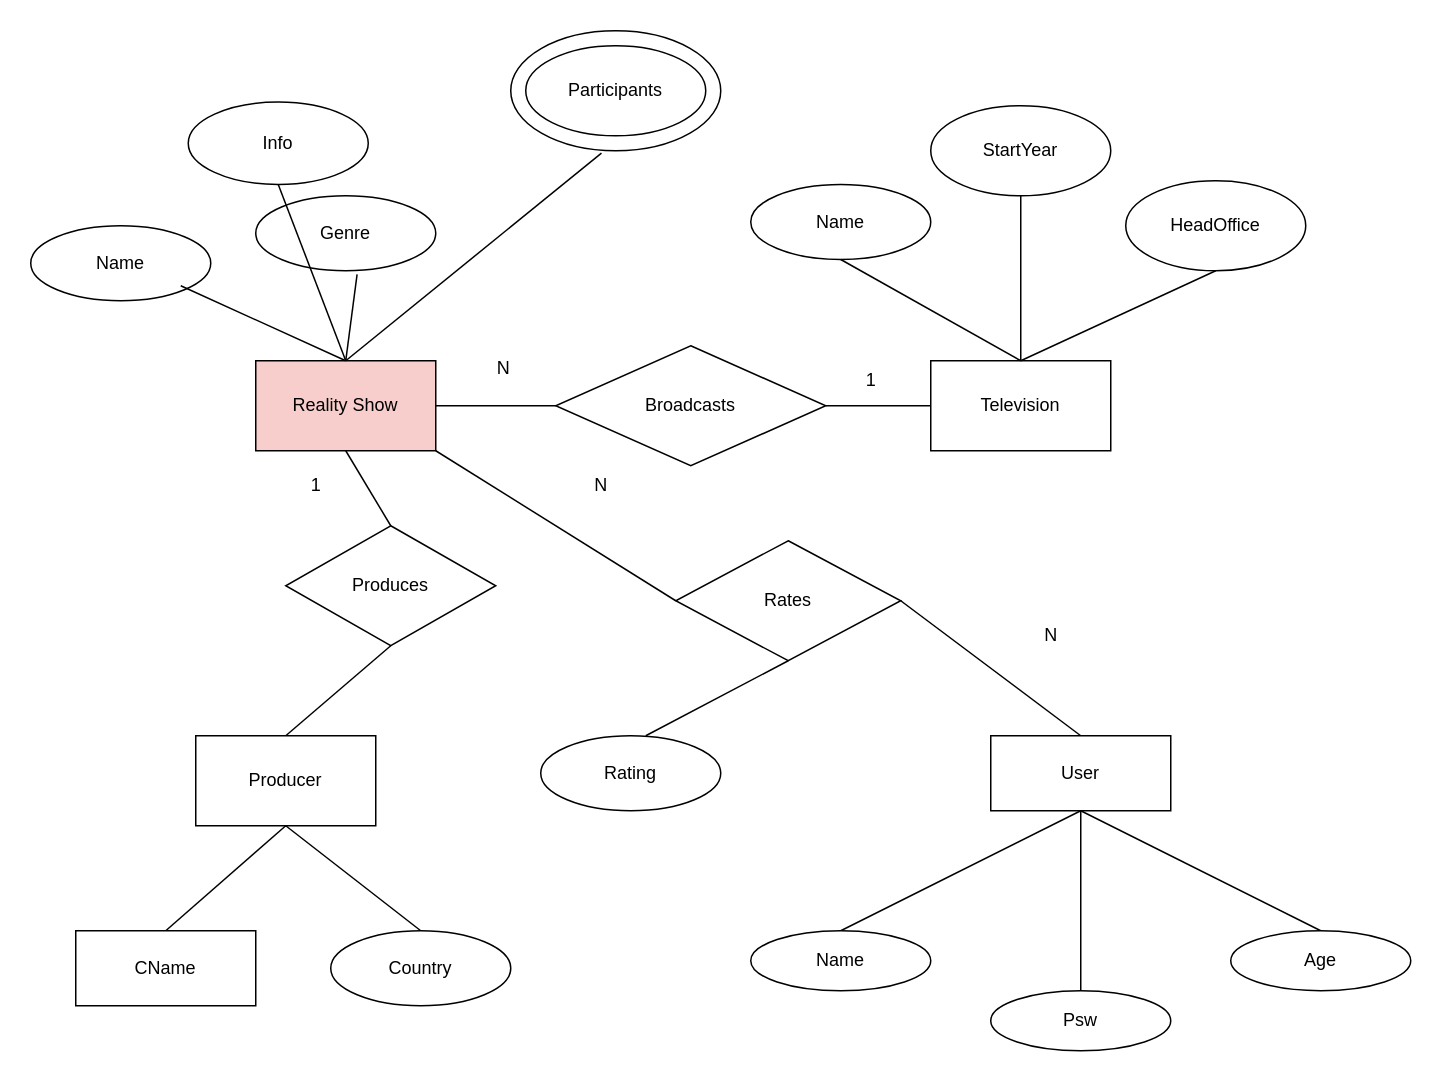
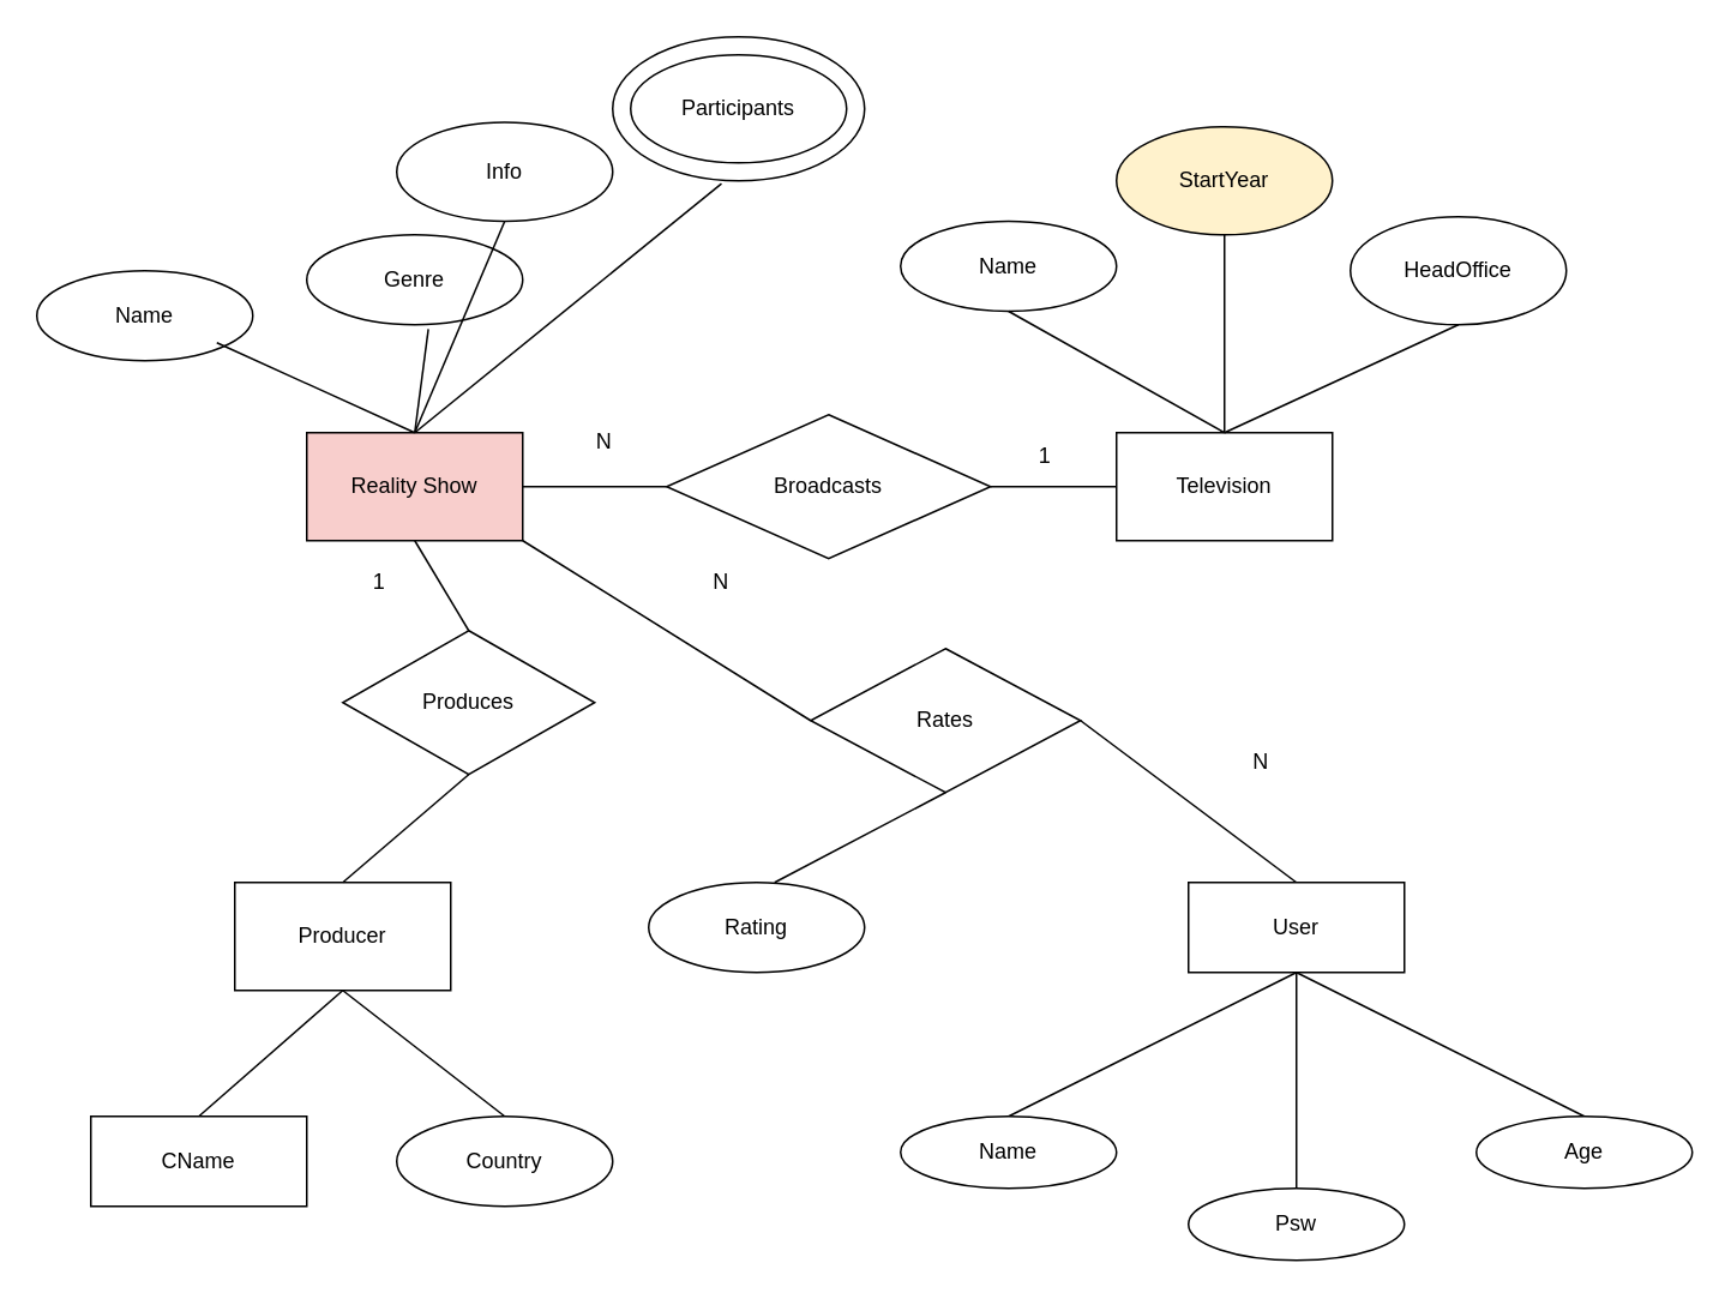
- <mxCell id="10" value="Info" style="ellipse;whiteSpace=wrap;html=1;" parent="1" vertex="1"><mxGeometry x="125" y="67.5" width="120" height="55" as="geometry" /></mxCell>
+ <mxCell id="10" value="Info" style="ellipse;whiteSpace=wrap;html=1;" parent="1" vertex="1"><mxGeometry x="220" y="67.5" width="120" height="55" as="geometry" /></mxCell>
- <mxCell id="18" value="StartYear" style="ellipse;whiteSpace=wrap;html=1;" parent="1" vertex="1"><mxGeometry x="620" y="70" width="120" height="60" as="geometry" /></mxCell>
+ <mxCell id="18" value="StartYear" style="ellipse;whiteSpace=wrap;html=1;fillColor=#fff2cc;" parent="1" vertex="1"><mxGeometry x="620" y="70" width="120" height="60" as="geometry" /></mxCell>
